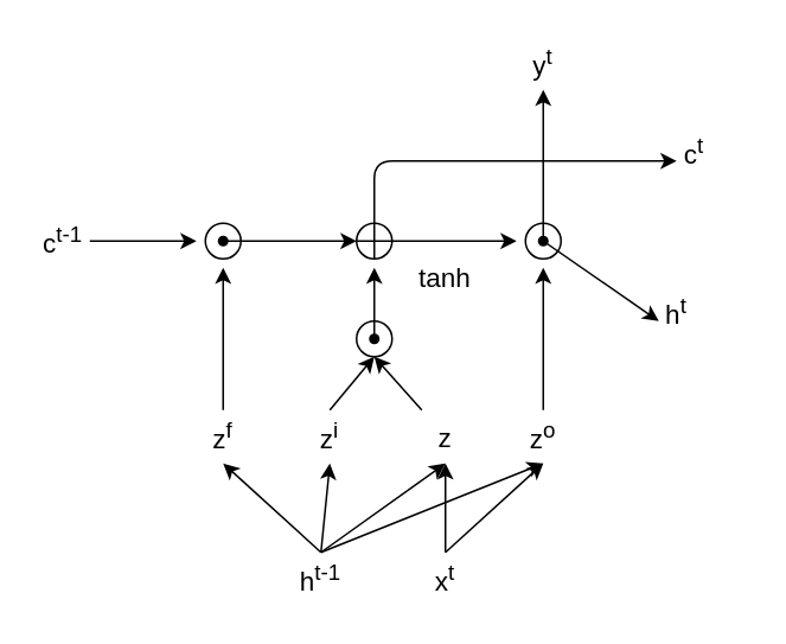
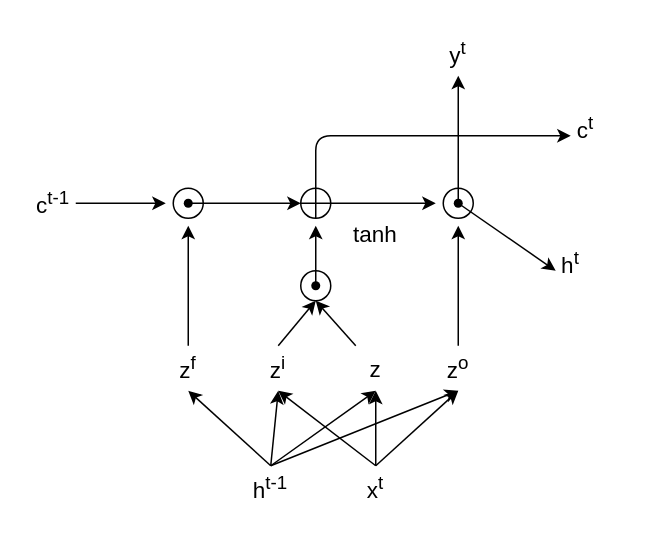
+ <mxCell id="10" style="edgeStyle=none;html=1;exitX=0.5;exitY=0;exitDx=0;exitDy=0;entryX=0.5;entryY=1;entryDx=0;entryDy=0;fontSize=15;" edge="1" parent="1" source="13" target="29"><mxGeometry relative="1" as="geometry" /></mxCell>
